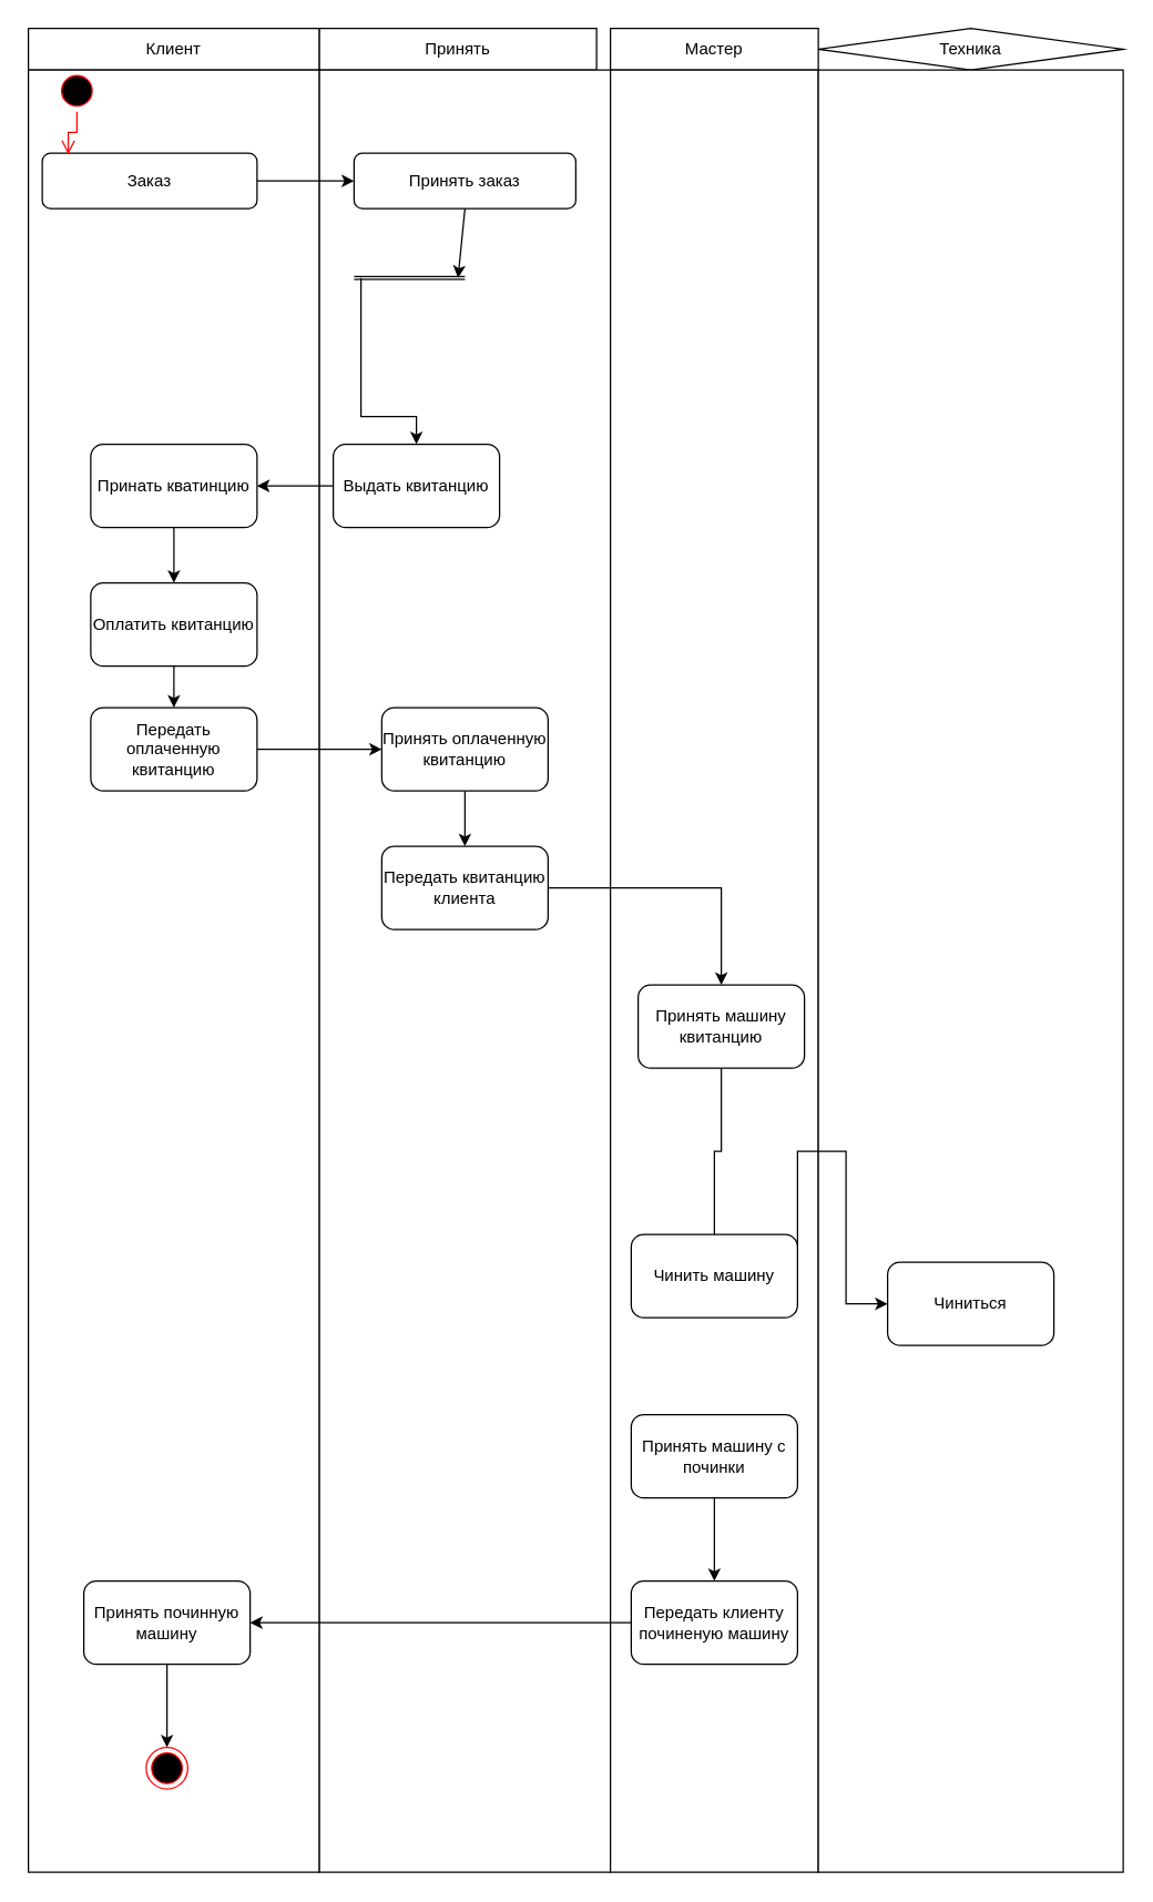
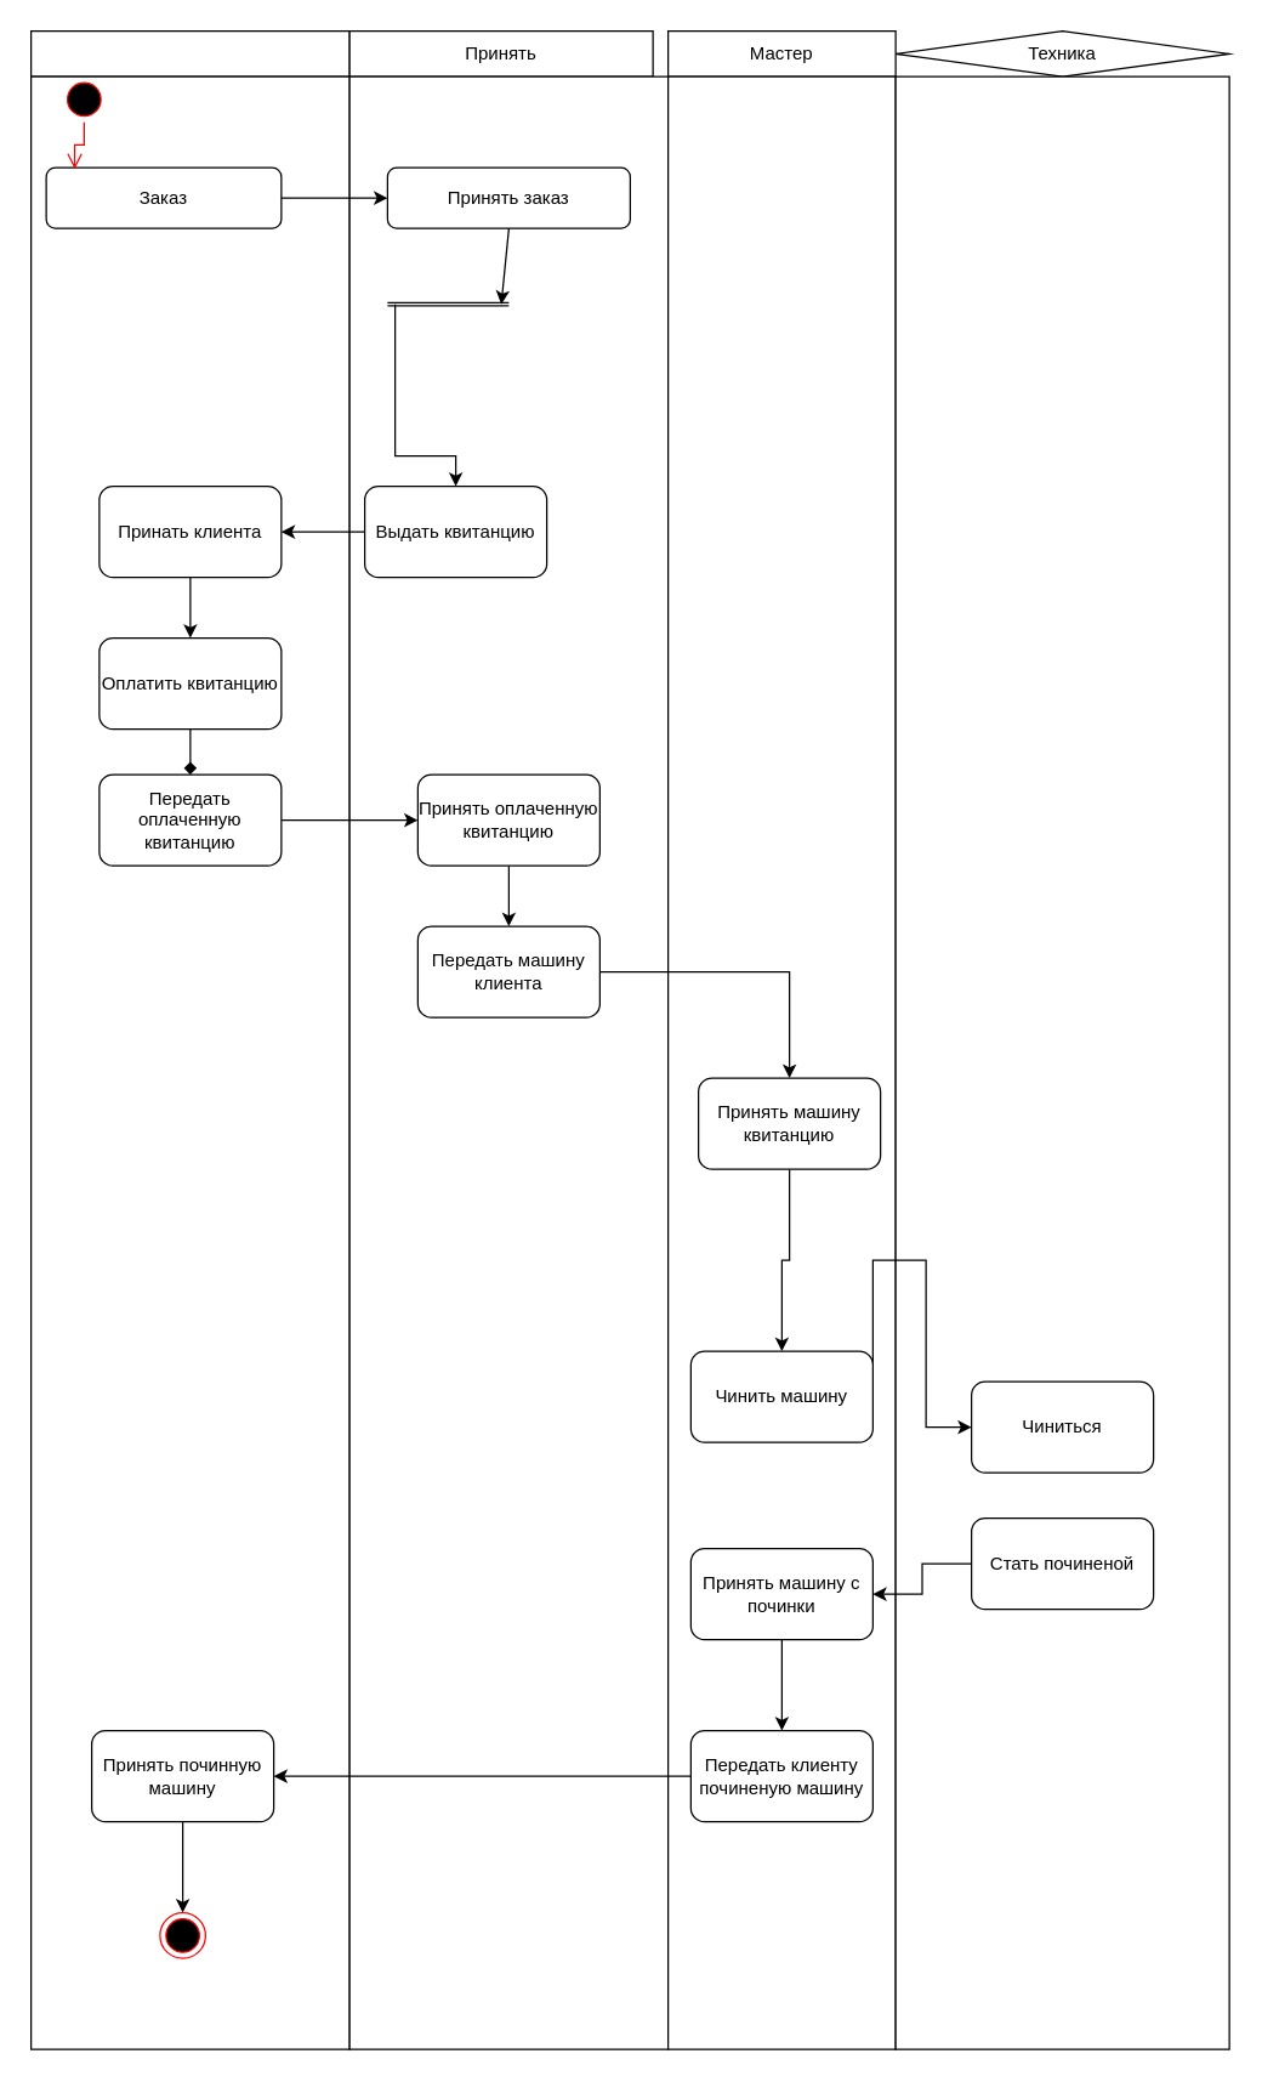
- <mxCell id="10" value="Клиент" style="text;html=1;strokeColor=none;fillColor=none;align=center;verticalAlign=middle;whiteSpace=wrap;rounded=0;shadow=0;glass=0;sketch=0;" vertex="1" parent="1"><mxGeometry x="20" y="20" width="210" height="30" as="geometry" /></mxCell>
- <mxCell id="28" value="Принать кватинцию" style="whiteSpace=wrap;html=1;rounded=1;shadow=0;glass=0;sketch=0;" vertex="1" parent="1"><mxGeometry x="65" y="320" width="120" height="60" as="geometry" /></mxCell>
+ <mxCell id="28" value="Принать клиента" style="whiteSpace=wrap;html=1;rounded=1;shadow=0;glass=0;sketch=0;" vertex="1" parent="1"><mxGeometry x="65" y="320" width="120" height="60" as="geometry" /></mxCell>
- <mxCell id="29" value="" style="edgeStyle=orthogonalEdgeStyle;rounded=0;orthogonalLoop=1;jettySize=auto;html=1;" edge="1" parent="1" source="30" target="32"><mxGeometry relative="1" as="geometry" /></mxCell>
+ <mxCell id="29" value="" style="edgeStyle=orthogonalEdgeStyle;rounded=0;orthogonalLoop=1;jettySize=auto;html=1;endArrow=diamond;" edge="1" parent="1" source="30" target="32"><mxGeometry relative="1" as="geometry" /></mxCell>
- <mxCell id="35" value="Передать квитанцию клиента" style="whiteSpace=wrap;html=1;rounded=1;shadow=0;glass=0;sketch=0;" vertex="1" parent="1"><mxGeometry x="275" y="610" width="120" height="60" as="geometry" /></mxCell>
+ <mxCell id="35" value="Передать машину клиента" style="whiteSpace=wrap;html=1;rounded=1;shadow=0;glass=0;sketch=0;" vertex="1" parent="1"><mxGeometry x="275" y="610" width="120" height="60" as="geometry" /></mxCell>
- <mxCell id="16" style="edgeStyle=orthogonalEdgeStyle;rounded=0;orthogonalLoop=1;jettySize=auto;html=1;exitX=0.5;exitY=1;exitDx=0;exitDy=0;entryX=0.5;entryY=0;entryDx=0;entryDy=0;endArrow=none;" edge="1" parent="1" source="17" target="25"><mxGeometry relative="1" as="geometry" /></mxCell>
+ <mxCell id="16" style="edgeStyle=orthogonalEdgeStyle;rounded=0;orthogonalLoop=1;jettySize=auto;html=1;exitX=0.5;exitY=1;exitDx=0;exitDy=0;entryX=0.5;entryY=0;entryDx=0;entryDy=0;" edge="1" parent="1" source="17" target="25"><mxGeometry relative="1" as="geometry" /></mxCell>
+ <mxCell id="37" value="Стать починеной" style="whiteSpace=wrap;html=1;rounded=1;shadow=0;glass=0;sketch=0;" vertex="1" parent="1"><mxGeometry x="640" y="1000" width="120" height="60" as="geometry" /></mxCell>
+ <mxCell id="36" value="" style="edgeStyle=orthogonalEdgeStyle;rounded=0;orthogonalLoop=1;jettySize=auto;html=1;" edge="1" parent="1" source="37" target="39"><mxGeometry relative="1" as="geometry" /></mxCell>
